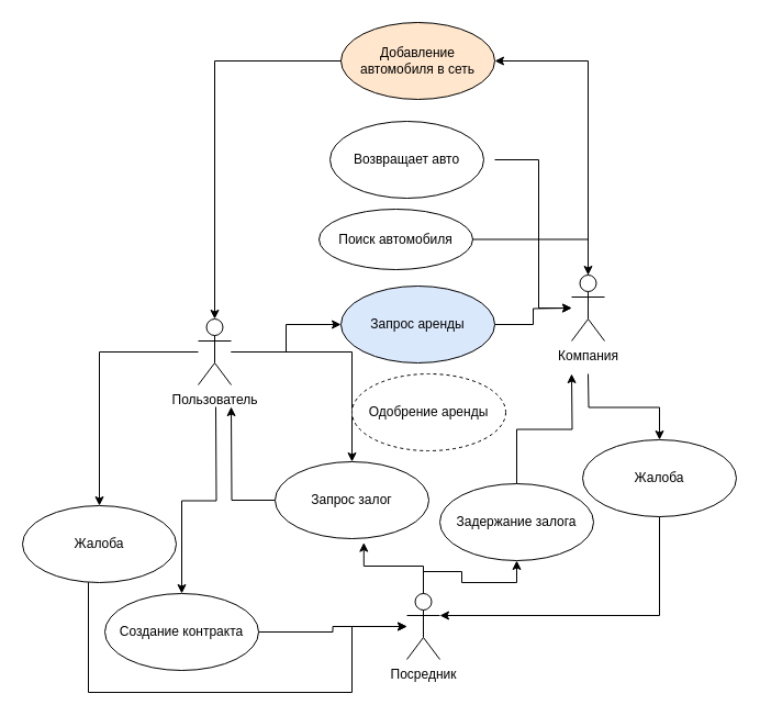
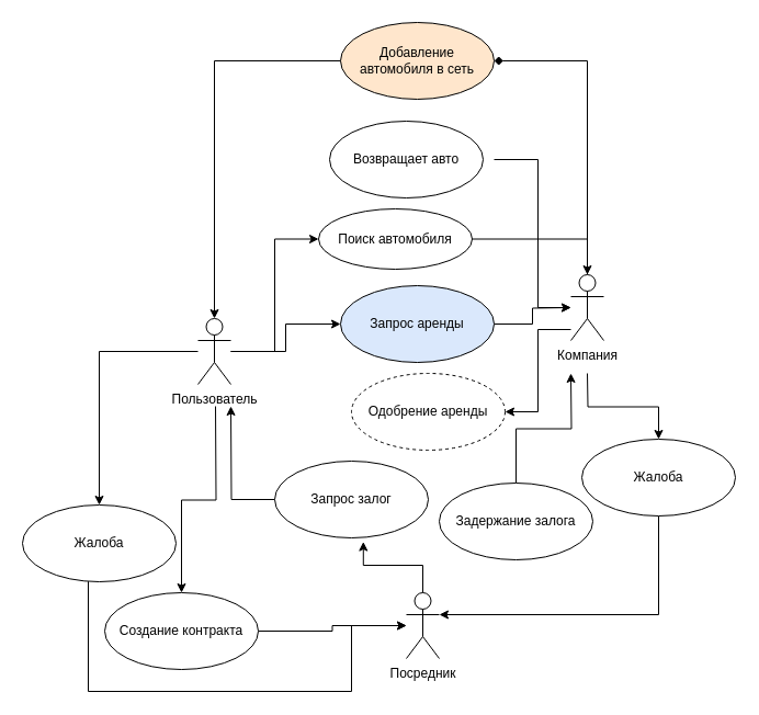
- <mxCell id="9" style="edgeStyle=orthogonalEdgeStyle;rounded=0;orthogonalLoop=1;jettySize=auto;html=1;entryX=1;entryY=0.5;entryDx=0;entryDy=0;" edge="1" parent="1" source="10" target="31"><mxGeometry relative="1" as="geometry"><Array as="points"><mxPoint x="535" y="55" /></Array></mxGeometry></mxCell>
+ <mxCell id="9" style="edgeStyle=orthogonalEdgeStyle;rounded=0;orthogonalLoop=1;jettySize=auto;html=1;entryX=1;entryY=0.5;entryDx=0;entryDy=0;endArrow=diamond;" edge="1" parent="1" source="10" target="31"><mxGeometry relative="1" as="geometry"><Array as="points"><mxPoint x="535" y="55" /></Array></mxGeometry></mxCell>
+ <mxCell id="7" style="edgeStyle=orthogonalEdgeStyle;rounded=0;orthogonalLoop=1;jettySize=auto;html=1;entryX=1;entryY=0.5;entryDx=0;entryDy=0;" edge="1" parent="1" source="10" target="19"><mxGeometry relative="1" as="geometry"><Array as="points"><mxPoint x="490" y="300" /><mxPoint x="490" y="375" /></Array></mxGeometry></mxCell>
- <mxCell id="2" style="edgeStyle=orthogonalEdgeStyle;rounded=0;orthogonalLoop=1;jettySize=auto;html=1;" edge="1" parent="1" source="6" target="21"><mxGeometry relative="1" as="geometry" /></mxCell>
+ <mxCell id="2" style="edgeStyle=orthogonalEdgeStyle;rounded=0;orthogonalLoop=1;jettySize=auto;html=1;entryX=0;entryY=0.5;entryDx=0;entryDy=0;" edge="1" parent="1" source="6" target="14"><mxGeometry relative="1" as="geometry" /></mxCell>
- <mxCell id="11" style="edgeStyle=orthogonalEdgeStyle;rounded=0;orthogonalLoop=1;jettySize=auto;html=1;" edge="1" parent="1" source="12" target="28"><mxGeometry relative="1" as="geometry" /></mxCell>
